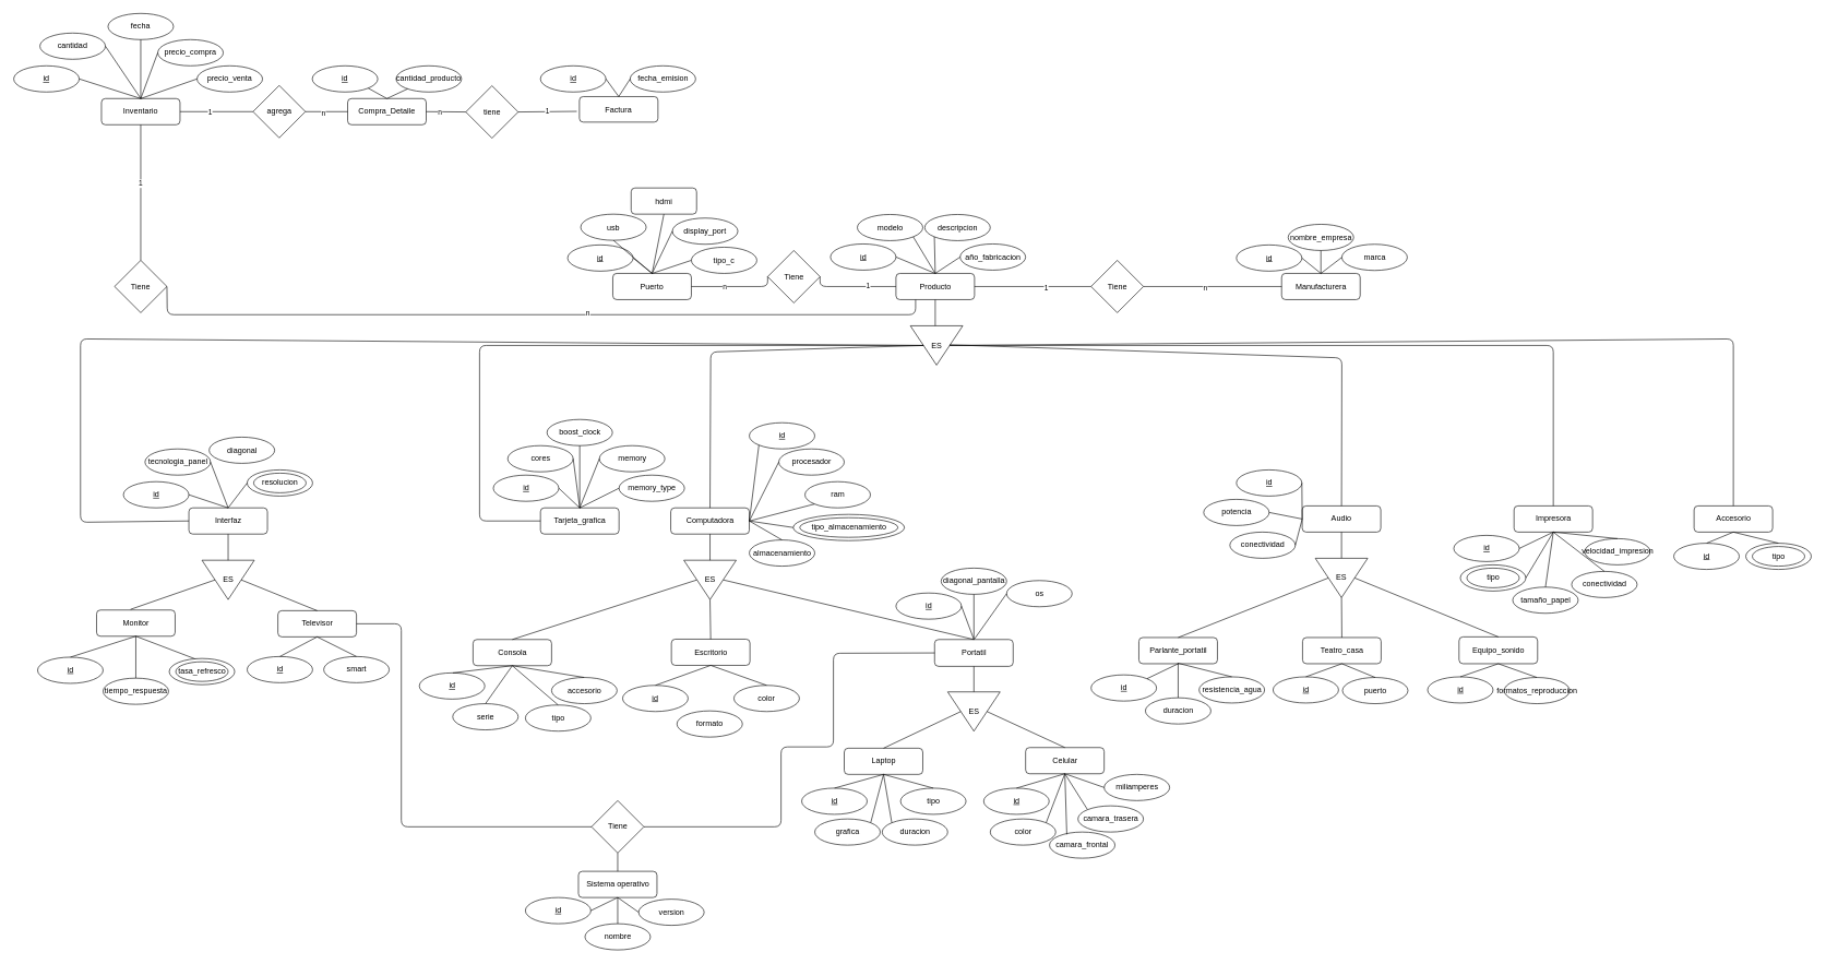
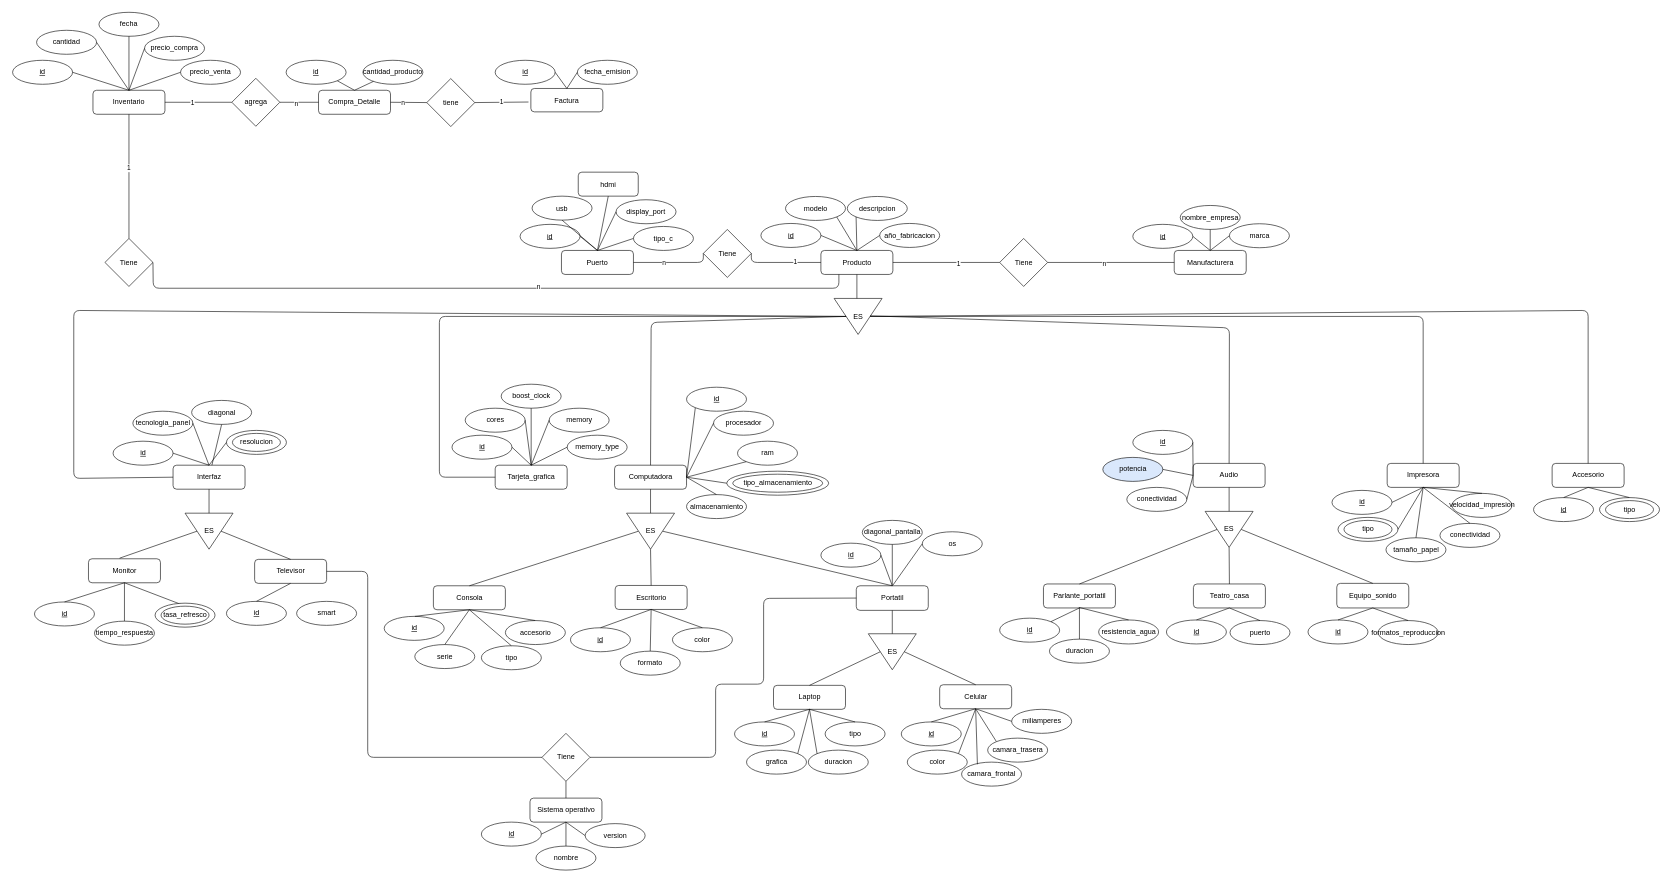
+ <mxCell id="131" value="" style="endArrow=none;html=1;entryX=0.5;entryY=1;entryDx=0;entryDy=0;" parent="1" source="16" target="126" edge="1"><mxGeometry width="50" height="50" relative="1" as="geometry"><mxPoint x="345.5" y="775" as="sourcePoint" /><mxPoint x="838.5" y="1025" as="targetPoint" /></mxGeometry></mxCell>
- <mxCell id="146" value="potencia" style="ellipse;whiteSpace=wrap;html=1;align=center;newEdgeStyle={&quot;edgeStyle&quot;:&quot;entityRelationEdgeStyle&quot;,&quot;startArrow&quot;:&quot;none&quot;,&quot;endArrow&quot;:&quot;none&quot;,&quot;segment&quot;:10,&quot;curved&quot;:1};treeFolding=1;treeMoving=1;" parent="1" vertex="1"><mxGeometry x="1837.5" y="762" width="100" height="40" as="geometry" /></mxCell>
+ <mxCell id="146" value="potencia" style="ellipse;whiteSpace=wrap;html=1;align=center;newEdgeStyle={&quot;edgeStyle&quot;:&quot;entityRelationEdgeStyle&quot;,&quot;startArrow&quot;:&quot;none&quot;,&quot;endArrow&quot;:&quot;none&quot;,&quot;segment&quot;:10,&quot;curved&quot;:1};treeFolding=1;treeMoving=1;fillColor=#dae8fc;" parent="1" vertex="1"><mxGeometry x="1837.5" y="762" width="100" height="40" as="geometry" /></mxCell>
- <mxCell id="119" value="" style="endArrow=none;html=1;entryX=0.5;entryY=1;entryDx=0;entryDy=0;exitX=0.5;exitY=0;exitDx=0;exitDy=0;" parent="1" source="115" target="24" edge="1"><mxGeometry width="50" height="50" relative="1" as="geometry"><mxPoint x="844.5" y="921" as="sourcePoint" /><mxPoint x="894.5" y="871" as="targetPoint" /></mxGeometry></mxCell>
+ <mxCell id="93" value="" style="endArrow=none;html=1;entryX=0.5;entryY=1;entryDx=0;entryDy=0;exitX=0.5;exitY=0;exitDx=0;exitDy=0;" parent="1" source="90" target="26" edge="1"><mxGeometry width="50" height="50" relative="1" as="geometry"><mxPoint x="1124.5" y="1065" as="sourcePoint" /><mxPoint x="1174.5" y="1015" as="targetPoint" /></mxGeometry></mxCell>
